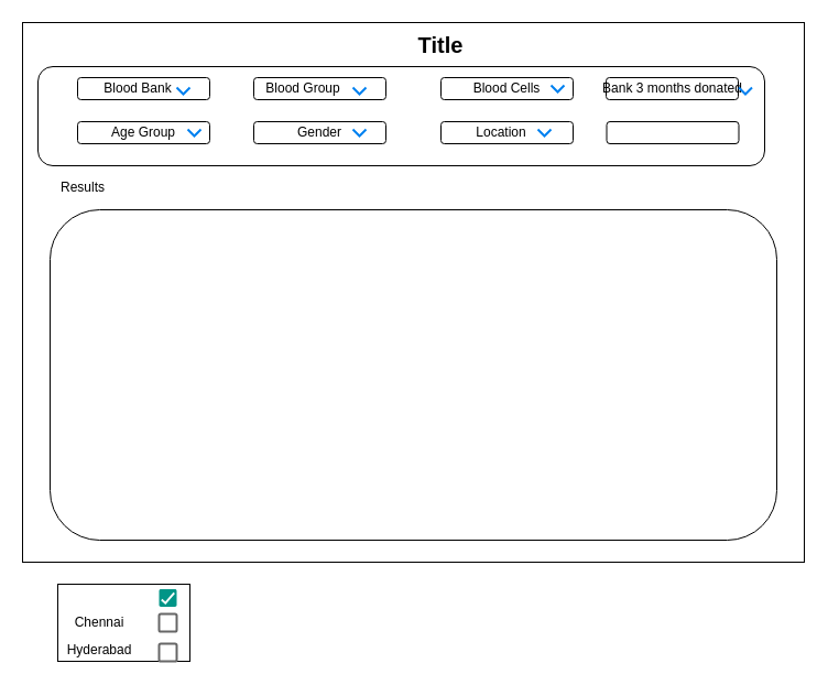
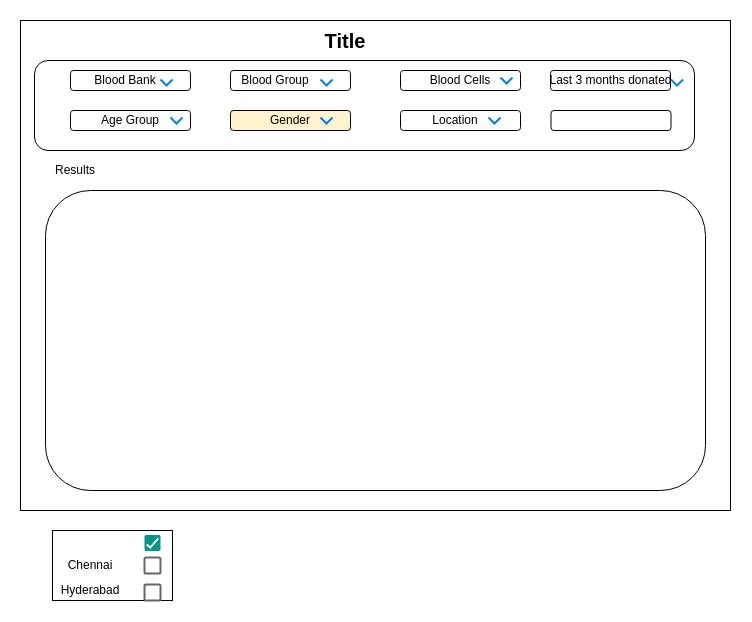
- <mxCell id="33" value="Title" style="text;html=1;strokeColor=none;fillColor=none;align=center;verticalAlign=middle;whiteSpace=wrap;rounded=0;fontStyle=1;fontSize=20;" vertex="1" parent="1"><mxGeometry x="345" y="30" width="110" height="20" as="geometry" /></mxCell>
+ <mxCell id="33" value="Title" style="text;html=1;strokeColor=none;fillColor=none;align=center;verticalAlign=middle;whiteSpace=wrap;rounded=0;fontStyle=1;fontSize=20;" vertex="1" parent="1"><mxGeometry x="290" y="30" width="110" height="20" as="geometry" /></mxCell>
- <mxCell id="16" value="Bank 3 months donated" style="text;html=1;strokeColor=none;fillColor=none;align=center;verticalAlign=middle;whiteSpace=wrap;rounded=0;" vertex="1" parent="1"><mxGeometry x="537.5" y="75" width="145" height="10" as="geometry" /></mxCell>
+ <mxCell id="16" value="Last 3 months donated" style="text;html=1;strokeColor=none;fillColor=none;align=center;verticalAlign=middle;whiteSpace=wrap;rounded=0;" vertex="1" parent="1"><mxGeometry x="537.5" y="75" width="145" height="10" as="geometry" /></mxCell>
- <mxCell id="7" value="Gender" style="rounded=1;whiteSpace=wrap;html=1;" vertex="1" parent="1"><mxGeometry x="230" y="110" width="120" height="20" as="geometry" /></mxCell>
+ <mxCell id="7" value="Gender" style="rounded=1;whiteSpace=wrap;html=1;fillColor=#fff2cc;" vertex="1" parent="1"><mxGeometry x="230" y="110" width="120" height="20" as="geometry" /></mxCell>
